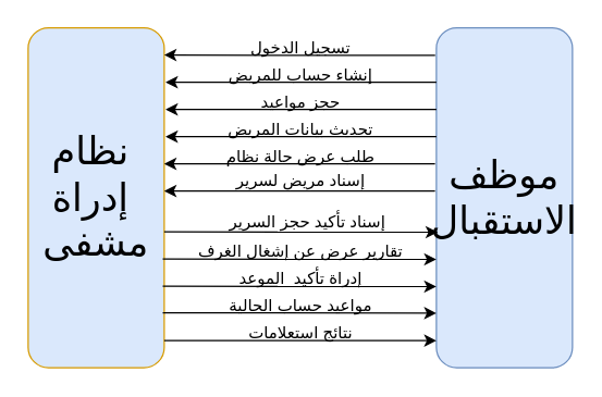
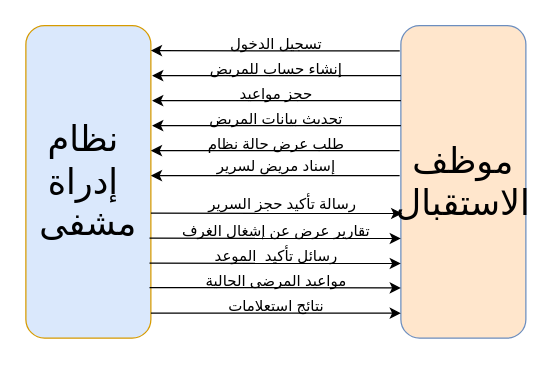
- <mxCell id="2" value="&lt;font style=&quot;font-size: 28px;&quot;&gt;موظف&lt;br&gt;الاستقبال&lt;/font&gt;" style="rounded=1;whiteSpace=wrap;html=1;fillColor=#dae8fc;strokeColor=#6c8ebf;" parent="1" vertex="1"><mxGeometry x="320" y="20" width="100" height="250" as="geometry" /></mxCell>
+ <mxCell id="2" value="&lt;font style=&quot;font-size: 28px;&quot;&gt;موظف&lt;br&gt;الاستقبال&lt;/font&gt;" style="rounded=1;whiteSpace=wrap;html=1;fillColor=#ffe6cc;strokeColor=#6c8ebf;" parent="1" vertex="1"><mxGeometry x="320" y="20" width="100" height="250" as="geometry" /></mxCell>
- <mxCell id="25" value="إسناد تأكيد حجز السرير" style="text;html=1;align=center;verticalAlign=middle;resizable=0;points=[];autosize=1;strokeColor=none;fillColor=none;" vertex="1" parent="1"><mxGeometry x="165" y="148" width="120" height="30" as="geometry" /></mxCell>
+ <mxCell id="25" value="رسالة تأكيد حجز السرير" style="text;html=1;align=center;verticalAlign=middle;resizable=0;points=[];autosize=1;strokeColor=none;fillColor=none;" vertex="1" parent="1"><mxGeometry x="165" y="148" width="120" height="30" as="geometry" /></mxCell>
- <mxCell id="13" value="إدراة تأكيد&amp;nbsp; الموعد" style="text;html=1;align=center;verticalAlign=middle;resizable=0;points=[];autosize=1;strokeColor=none;fillColor=none;" parent="1" vertex="1"><mxGeometry x="170" y="190" width="100" height="30" as="geometry" /></mxCell>
+ <mxCell id="13" value="رسائل تأكيد&amp;nbsp; الموعد" style="text;html=1;align=center;verticalAlign=middle;resizable=0;points=[];autosize=1;strokeColor=none;fillColor=none;" parent="1" vertex="1"><mxGeometry x="170" y="190" width="100" height="30" as="geometry" /></mxCell>
- <mxCell id="15" value="مواعيد حساب الحالية" style="text;html=1;align=center;verticalAlign=middle;resizable=0;points=[];autosize=1;strokeColor=none;fillColor=none;" parent="1" vertex="1"><mxGeometry x="165" y="210" width="110" height="30" as="geometry" /></mxCell>
+ <mxCell id="15" value="مواعيد المرضى الحالية" style="text;html=1;align=center;verticalAlign=middle;resizable=0;points=[];autosize=1;strokeColor=none;fillColor=none;" parent="1" vertex="1"><mxGeometry x="165" y="210" width="110" height="30" as="geometry" /></mxCell>
